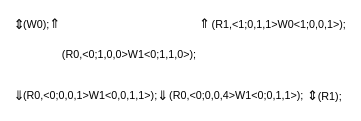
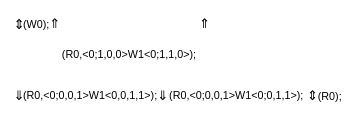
- <mxCell id="9" value="(R1,&amp;lt;1;0,1,1&amp;gt;W0&amp;lt;1;0,0,1&amp;gt;);" style="text;html=1;strokeColor=none;fillColor=none;align=center;verticalAlign=middle;whiteSpace=wrap;rounded=0;fontSize=18;" vertex="1" parent="1"><mxGeometry x="350" y="20" width="230" height="40" as="geometry" /></mxCell>
- <mxCell id="11" value="(R0,&amp;lt;0;0,0,4&amp;gt;W1&amp;lt;0;0,1,1&amp;gt;);" style="text;html=1;strokeColor=none;fillColor=none;align=center;verticalAlign=middle;whiteSpace=wrap;rounded=0;fontSize=18;" vertex="1" parent="1"><mxGeometry x="279" y="140" width="230" height="40" as="geometry" /></mxCell>
+ <mxCell id="11" value="(R0,&amp;lt;0;0,0,1&amp;gt;W1&amp;lt;0;0,1,1&amp;gt;);" style="text;html=1;strokeColor=none;fillColor=none;align=center;verticalAlign=middle;whiteSpace=wrap;rounded=0;fontSize=18;" vertex="1" parent="1"><mxGeometry x="279" y="140" width="230" height="40" as="geometry" /></mxCell>
- <mxCell id="13" value="&lt;font style=&quot;font-size: 18px;&quot;&gt;(R1);&lt;/font&gt;" style="text;html=1;strokeColor=none;fillColor=none;align=center;verticalAlign=middle;whiteSpace=wrap;rounded=0;fontSize=20;" vertex="1" parent="1"><mxGeometry x="520" y="140" width="60" height="40" as="geometry" /></mxCell>
+ <mxCell id="13" value="&lt;font style=&quot;font-size: 18px;&quot;&gt;(R0);&lt;/font&gt;" style="text;html=1;strokeColor=none;fillColor=none;align=center;verticalAlign=middle;whiteSpace=wrap;rounded=0;fontSize=20;" vertex="1" parent="1"><mxGeometry x="520" y="140" width="60" height="40" as="geometry" /></mxCell>
